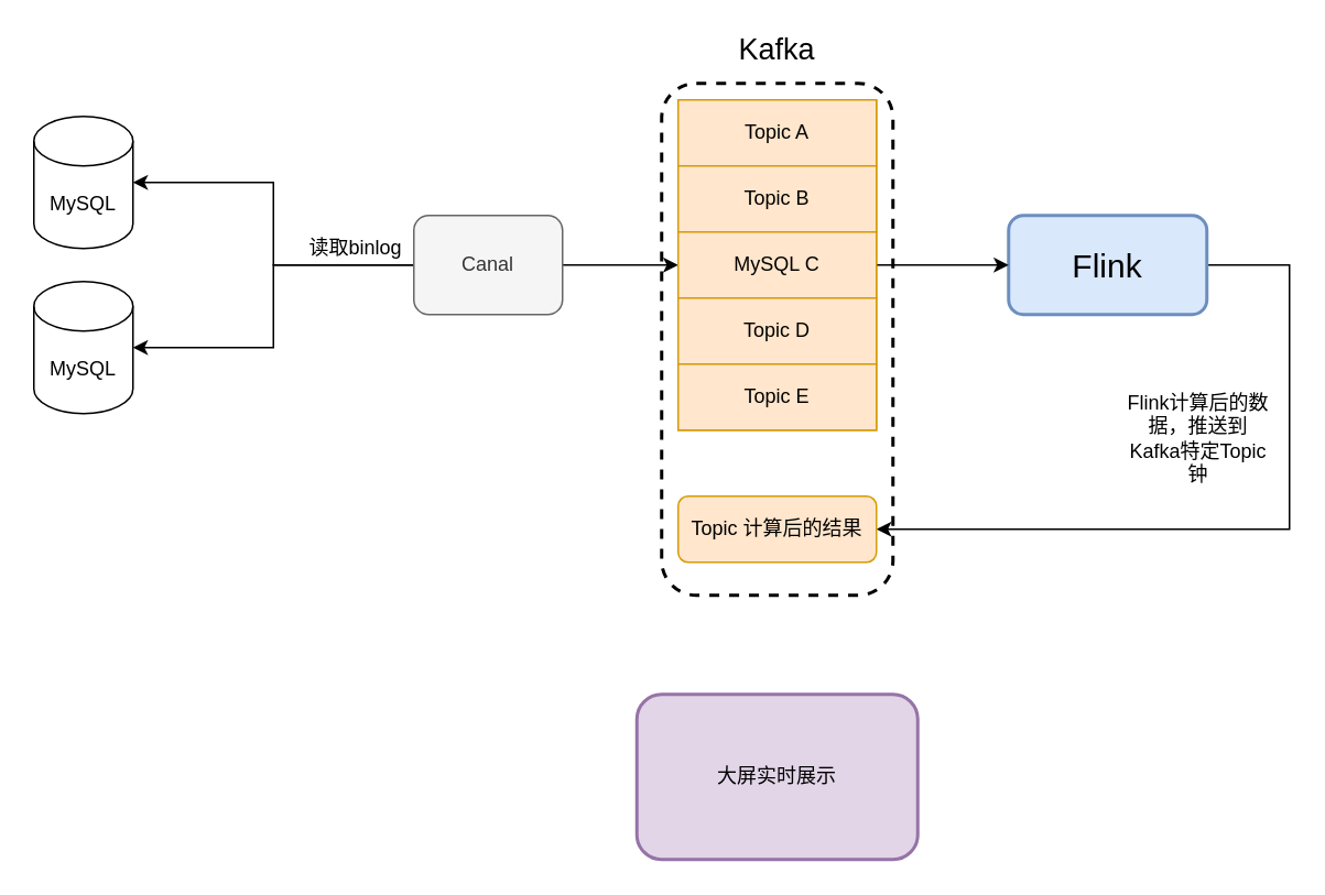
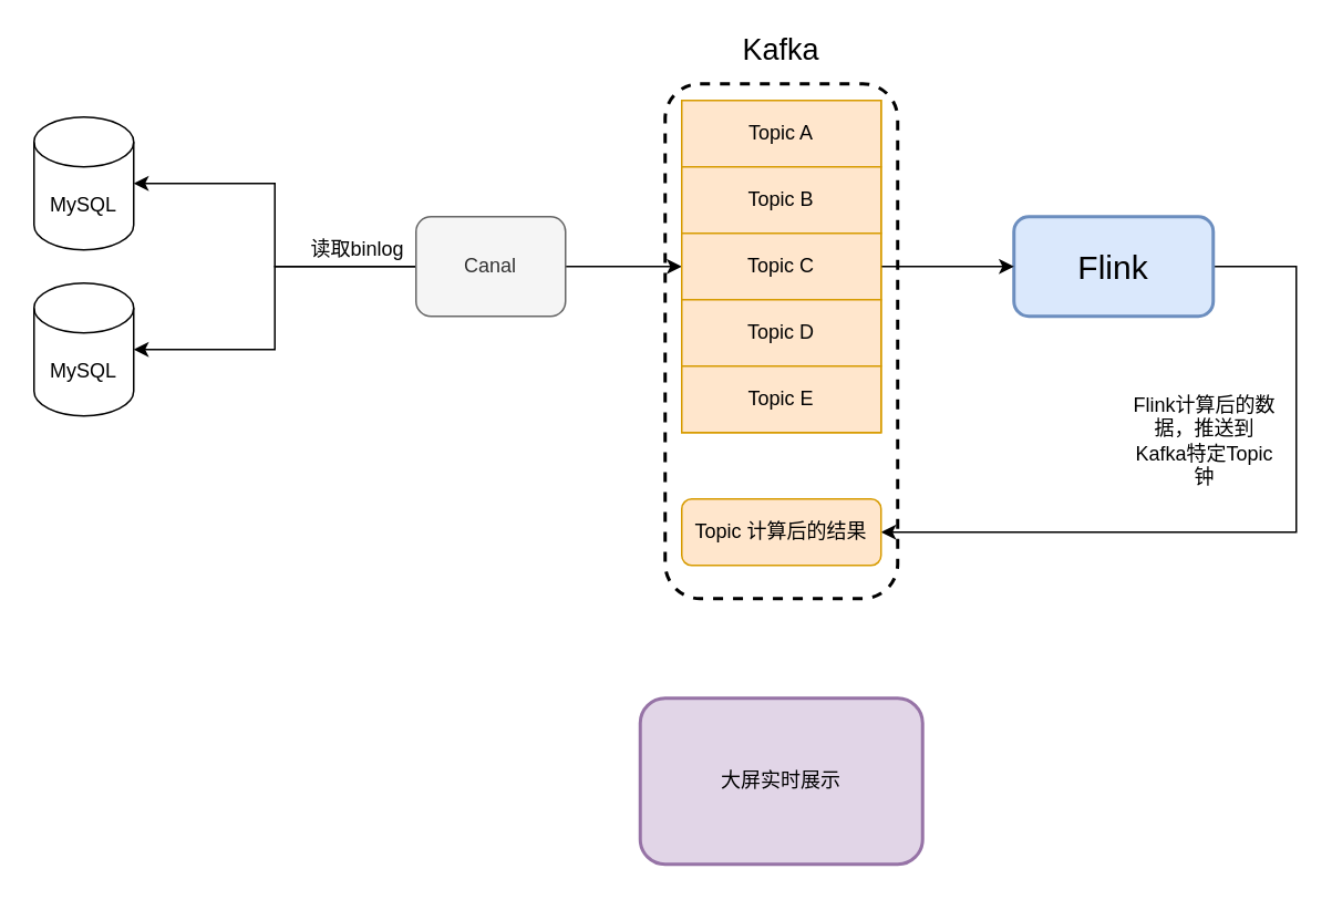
- <mxCell id="17" value="MySQL C" style="rounded=0;whiteSpace=wrap;html=1;fillColor=#ffe6cc;strokeColor=#d79b00;" vertex="1" parent="1"><mxGeometry x="410" y="140" width="120" height="40" as="geometry" /></mxCell>
+ <mxCell id="17" value="Topic C" style="rounded=0;whiteSpace=wrap;html=1;fillColor=#ffe6cc;strokeColor=#d79b00;" vertex="1" parent="1"><mxGeometry x="410" y="140" width="120" height="40" as="geometry" /></mxCell>
